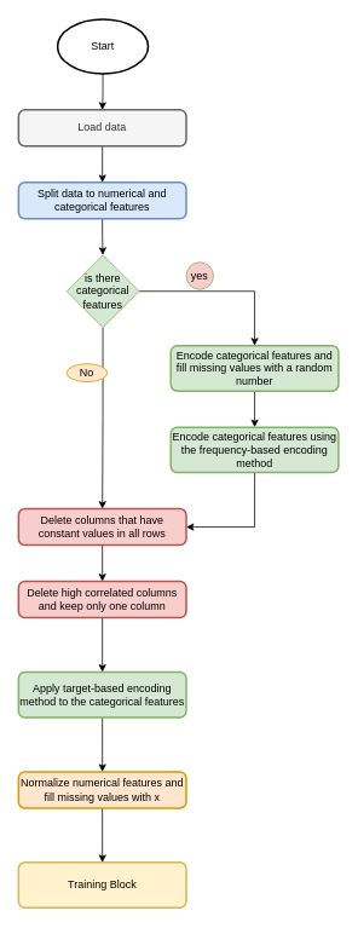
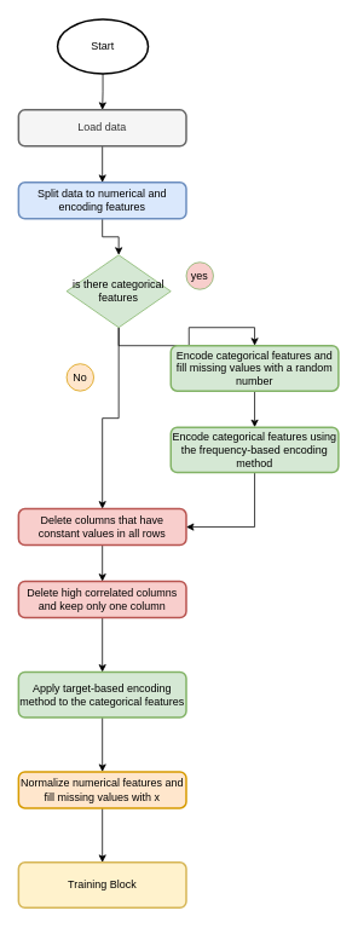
- <mxCell id="5" value="Split data to numerical and categorical features" style="rounded=1;whiteSpace=wrap;html=1;absoluteArcSize=1;arcSize=14;strokeWidth=2;fillColor=#dae8fc;strokeColor=#6c8ebf;" parent="1" vertex="1"><mxGeometry x="20" y="200" width="185" height="40" as="geometry" /></mxCell>
+ <mxCell id="5" value="Split data to numerical and encoding features" style="rounded=1;whiteSpace=wrap;html=1;absoluteArcSize=1;arcSize=14;strokeWidth=2;fillColor=#dae8fc;strokeColor=#6c8ebf;" parent="1" vertex="1"><mxGeometry x="20" y="200" width="185" height="40" as="geometry" /></mxCell>
- <mxCell id="10" value="is there categorical features" style="rhombus;whiteSpace=wrap;html=1;fillColor=#d5e8d4;strokeColor=#82b366;" parent="1" vertex="1"><mxGeometry x="73" y="280" width="80" height="80" as="geometry" /></mxCell>
+ <mxCell id="10" value="is there categorical features" style="rhombus;whiteSpace=wrap;html=1;fillColor=#d5e8d4;strokeColor=#82b366;" parent="1" vertex="1"><mxGeometry x="73" y="280" width="115" height="80" as="geometry" /></mxCell>
- <mxCell id="16" value="No" style="ellipse;whiteSpace=wrap;html=1;aspect=fixed;fillColor=#ffe6cc;strokeColor=#d79b00;" parent="1" vertex="1"><mxGeometry x="73" y="400" width="45" height="20" as="geometry" /></mxCell>
+ <mxCell id="16" value="No" style="ellipse;whiteSpace=wrap;html=1;aspect=fixed;fillColor=#ffe6cc;strokeColor=#d79b00;" parent="1" vertex="1"><mxGeometry x="73" y="400" width="30" height="30" as="geometry" /></mxCell>
